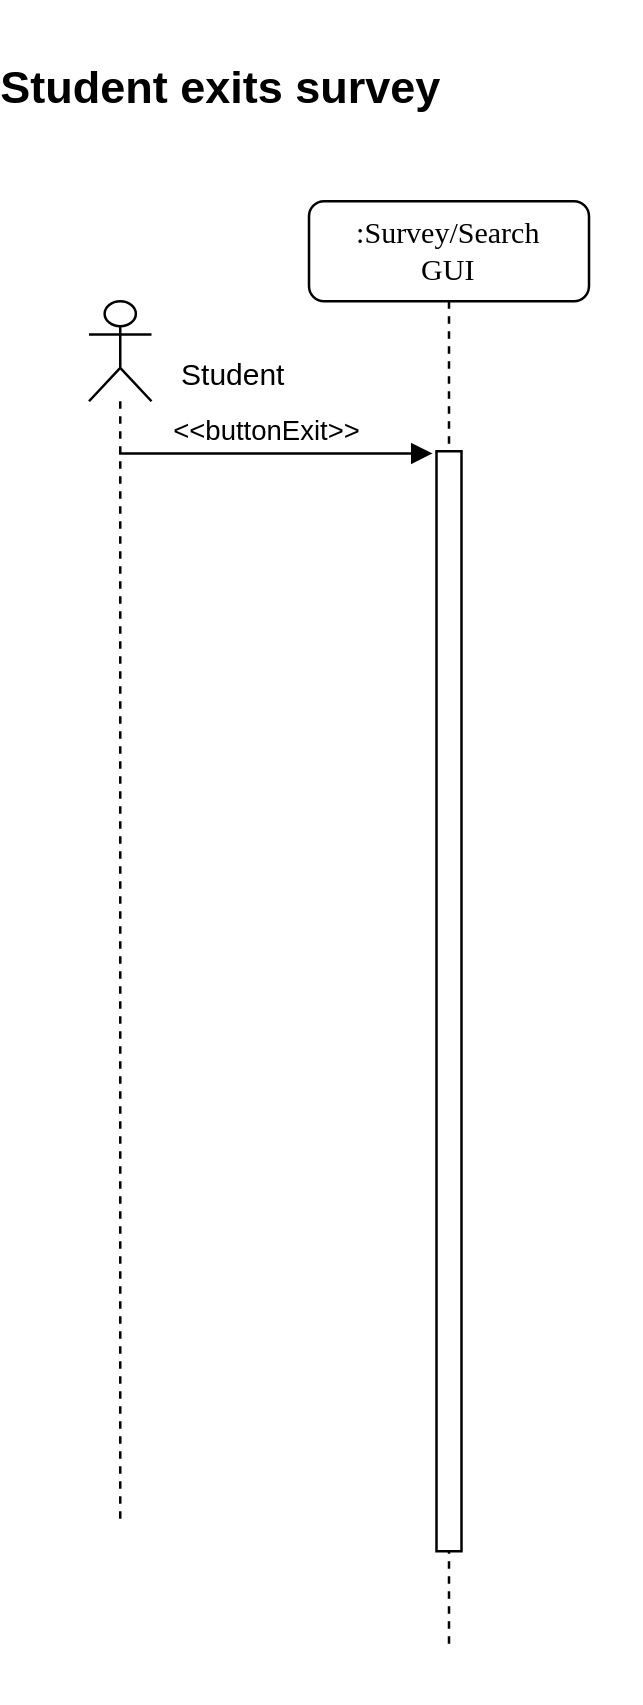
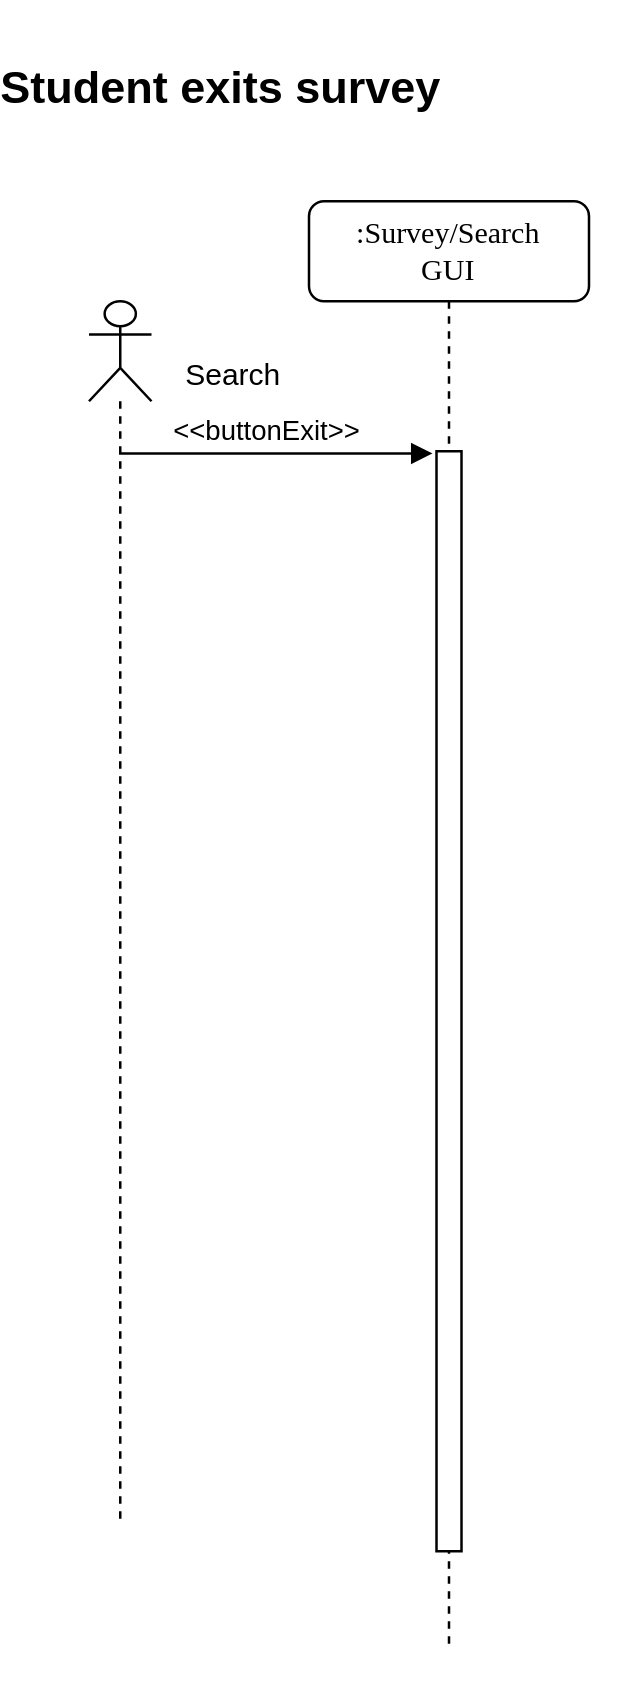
- <mxCell id="5" value="Student" style="text;html=1;strokeColor=none;fillColor=none;align=center;verticalAlign=middle;whiteSpace=wrap;rounded=0;" parent="1" vertex="1"><mxGeometry x="63" y="130" width="30" height="40" as="geometry" /></mxCell>
+ <mxCell id="5" value="Search" style="text;html=1;strokeColor=none;fillColor=none;align=center;verticalAlign=middle;whiteSpace=wrap;rounded=0;" parent="1" vertex="1"><mxGeometry x="63" y="130" width="30" height="40" as="geometry" /></mxCell>
